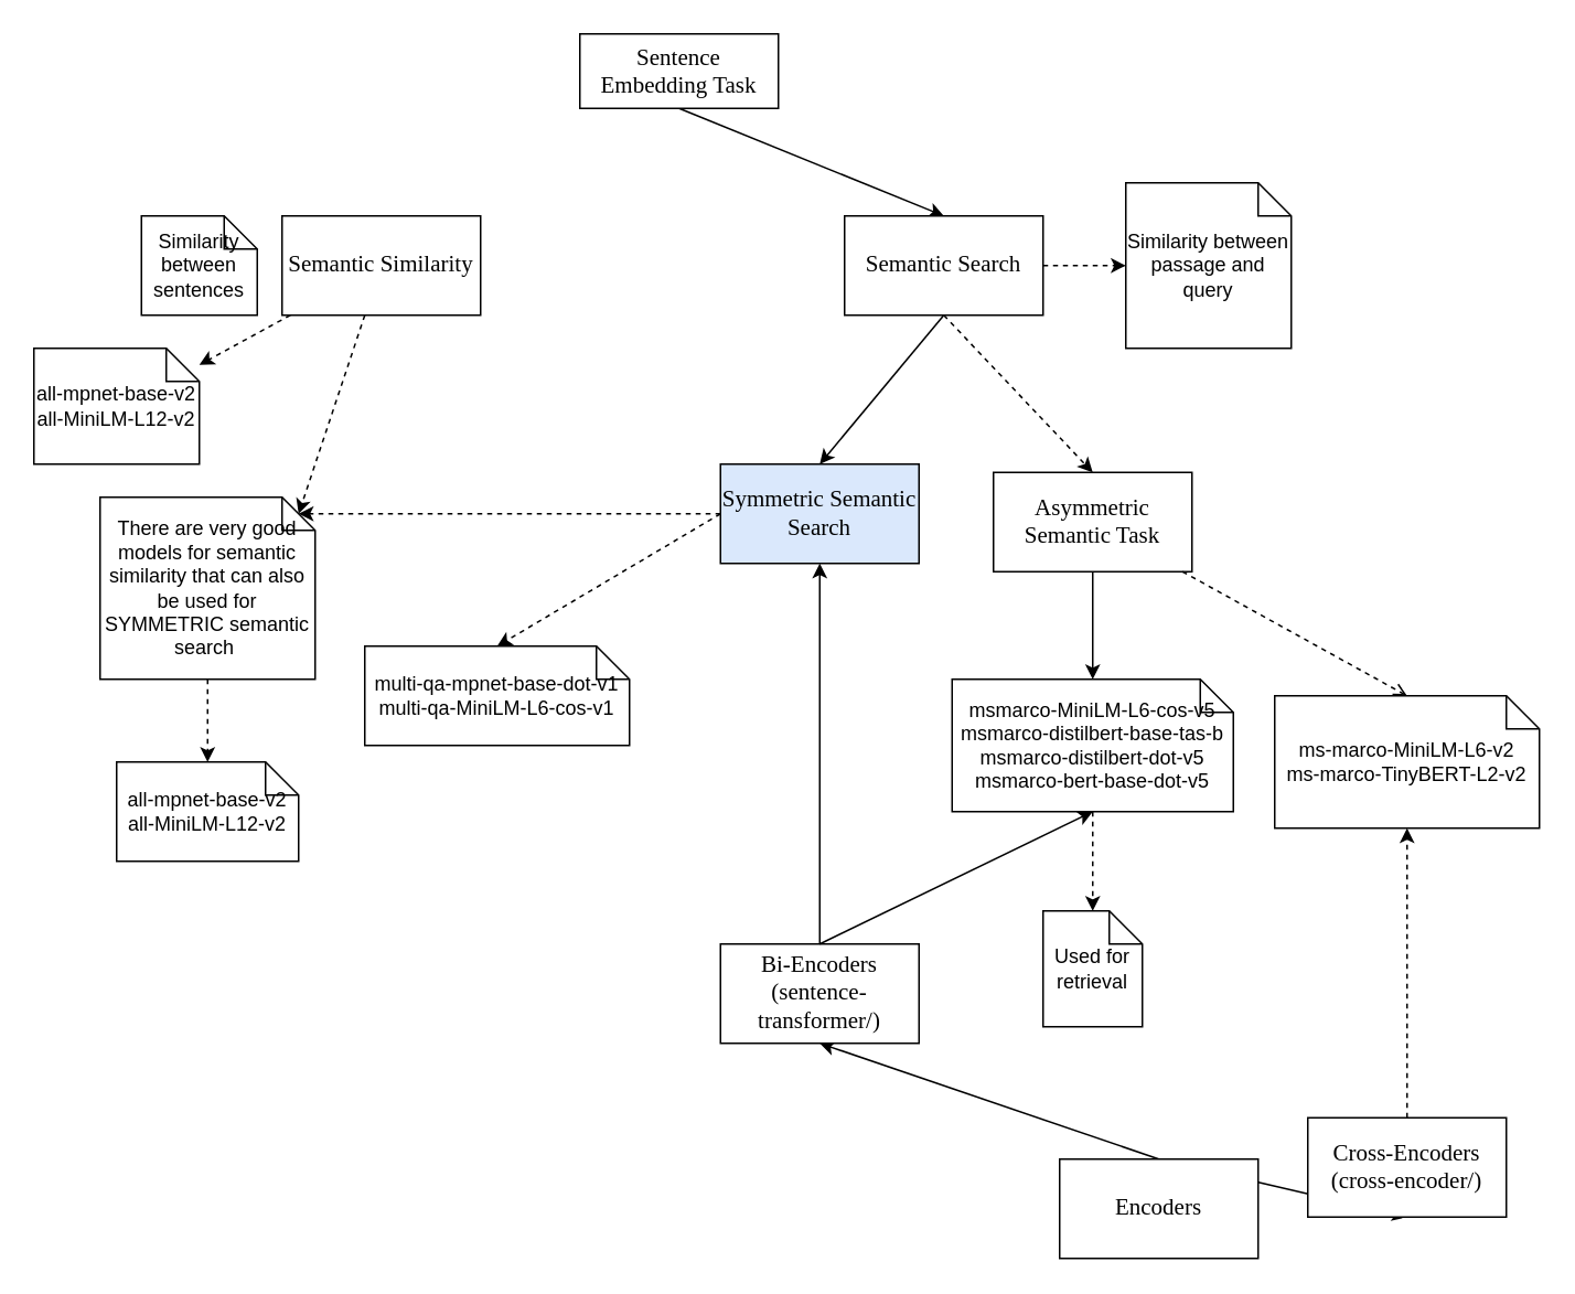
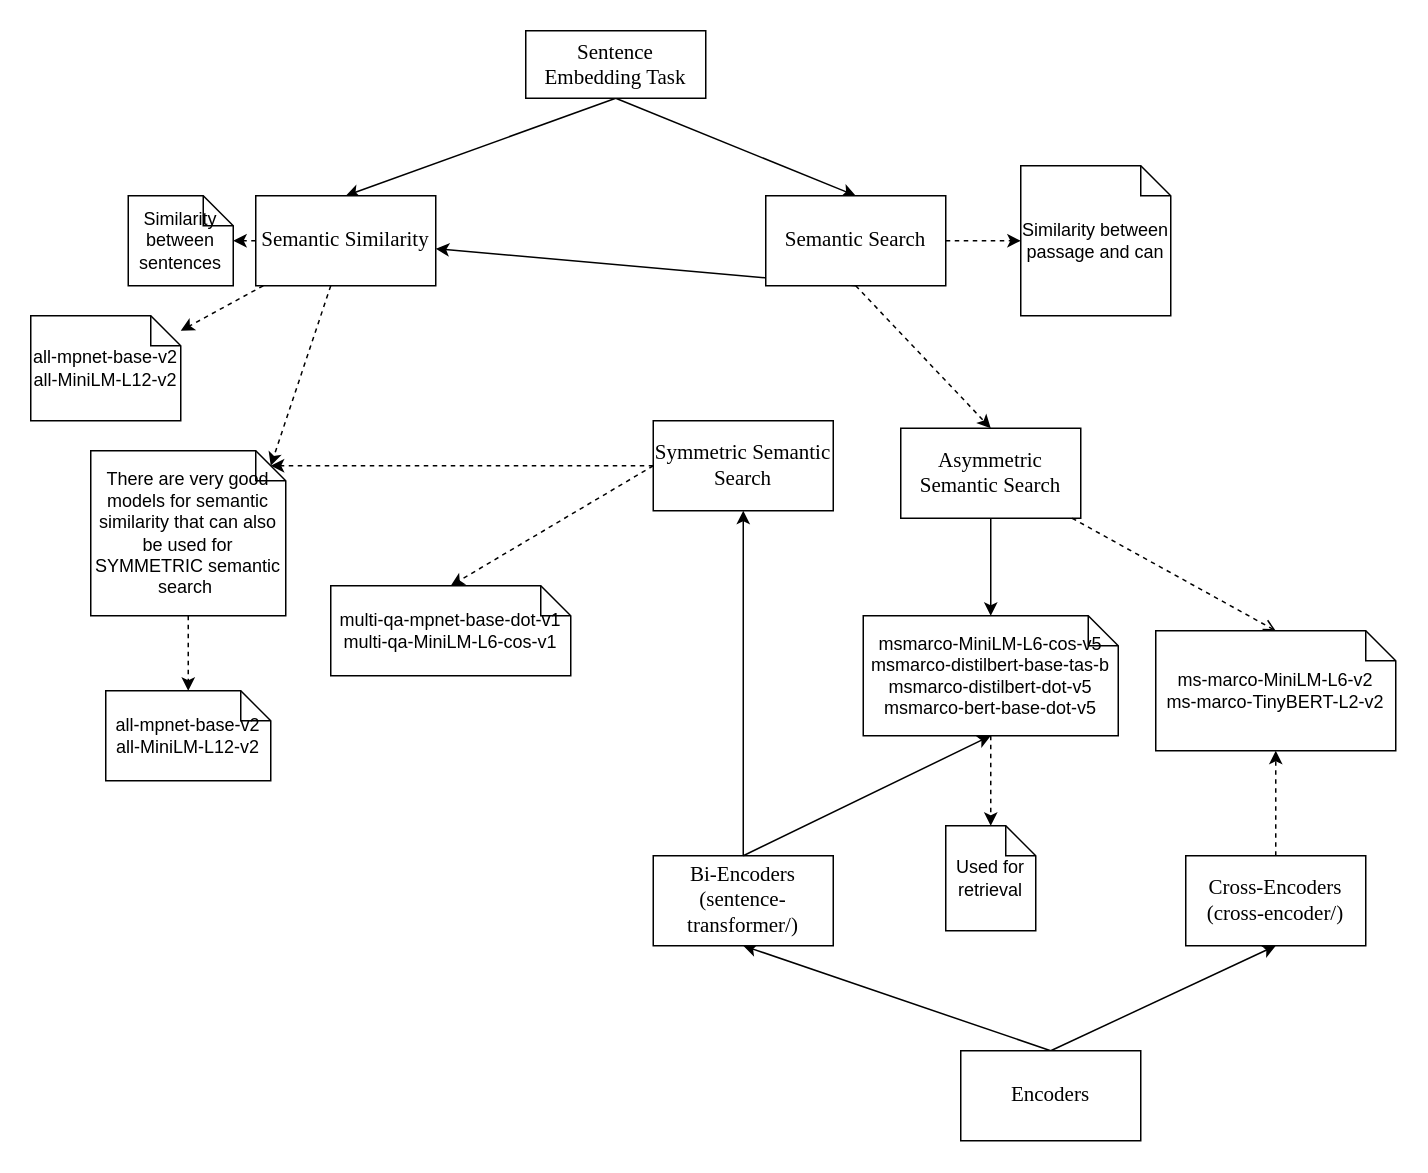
+ <mxCell id="2" style="edgeStyle=none;html=1;entryX=0.5;entryY=0;entryDx=0;entryDy=0;exitX=0.5;exitY=1;exitDx=0;exitDy=0;" edge="1" parent="1" source="4" target="6"><mxGeometry relative="1" as="geometry" /></mxCell>
+ <mxCell id="5" value="" style="edgeStyle=none;html=1;dashed=1;" edge="1" parent="1" source="6" target="11"><mxGeometry relative="1" as="geometry" /></mxCell>
- <mxCell id="12" value="Similarity between passage and query" style="shape=note;size=20;whiteSpace=wrap;html=1;" vertex="1" parent="1"><mxGeometry x="680" y="110" width="100" height="100" as="geometry" /></mxCell>
+ <mxCell id="12" value="Similarity between passage and can" style="shape=note;size=20;whiteSpace=wrap;html=1;" vertex="1" parent="1"><mxGeometry x="680" y="110" width="100" height="100" as="geometry" /></mxCell>
- <mxCell id="8" style="edgeStyle=none;html=1;entryX=0.5;entryY=0;entryDx=0;entryDy=0;exitX=0.5;exitY=1;exitDx=0;exitDy=0;" edge="1" parent="1" source="10" target="14"><mxGeometry relative="1" as="geometry" /></mxCell>
+ <mxCell id="8" style="edgeStyle=none;html=1;exitX=0.5;exitY=1;exitDx=0;exitDy=0;" edge="1" parent="1" source="10" target="6"><mxGeometry relative="1" as="geometry" /></mxCell>
- <mxCell id="14" value="&lt;font style=&quot;font-size: 14px;&quot; face=&quot;Verdana&quot;&gt;Symmetric Semantic Search&lt;/font&gt;" style="rounded=0;whiteSpace=wrap;html=1;fillColor=#dae8fc;" vertex="1" parent="1"><mxGeometry x="435" y="280" width="120" height="60" as="geometry" /></mxCell>
+ <mxCell id="14" value="&lt;font style=&quot;font-size: 14px;&quot; face=&quot;Verdana&quot;&gt;Symmetric Semantic Search&lt;/font&gt;" style="rounded=0;whiteSpace=wrap;html=1;" vertex="1" parent="1"><mxGeometry x="435" y="280" width="120" height="60" as="geometry" /></mxCell>
- <mxCell id="23" value="&lt;font style=&quot;font-size: 14px;&quot; face=&quot;Verdana&quot;&gt;Asymmetric Semantic Task&lt;/font&gt;" style="rounded=0;whiteSpace=wrap;html=1;" vertex="1" parent="1"><mxGeometry x="600" y="285" width="120" height="60" as="geometry" /></mxCell>
+ <mxCell id="23" value="&lt;font style=&quot;font-size: 14px;&quot; face=&quot;Verdana&quot;&gt;Asymmetric Semantic Search&lt;/font&gt;" style="rounded=0;whiteSpace=wrap;html=1;" vertex="1" parent="1"><mxGeometry x="600" y="285" width="120" height="60" as="geometry" /></mxCell>
- <mxCell id="30" value="&lt;font style=&quot;font-size: 14px;&quot; face=&quot;Verdana&quot;&gt;Cross-Encoders&lt;/font&gt;&lt;div&gt;&lt;font style=&quot;font-size: 14px;&quot; face=&quot;Verdana&quot;&gt;(cross-encoder/)&lt;/font&gt;&lt;/div&gt;" style="rounded=0;whiteSpace=wrap;html=1;" vertex="1" parent="1"><mxGeometry x="790" y="675" width="120" height="60" as="geometry" /></mxCell>
+ <mxCell id="30" value="&lt;font style=&quot;font-size: 14px;&quot; face=&quot;Verdana&quot;&gt;Cross-Encoders&lt;/font&gt;&lt;div&gt;&lt;font style=&quot;font-size: 14px;&quot; face=&quot;Verdana&quot;&gt;(cross-encoder/)&lt;/font&gt;&lt;/div&gt;" style="rounded=0;whiteSpace=wrap;html=1;" vertex="1" parent="1"><mxGeometry x="790" y="570" width="120" height="60" as="geometry" /></mxCell>
